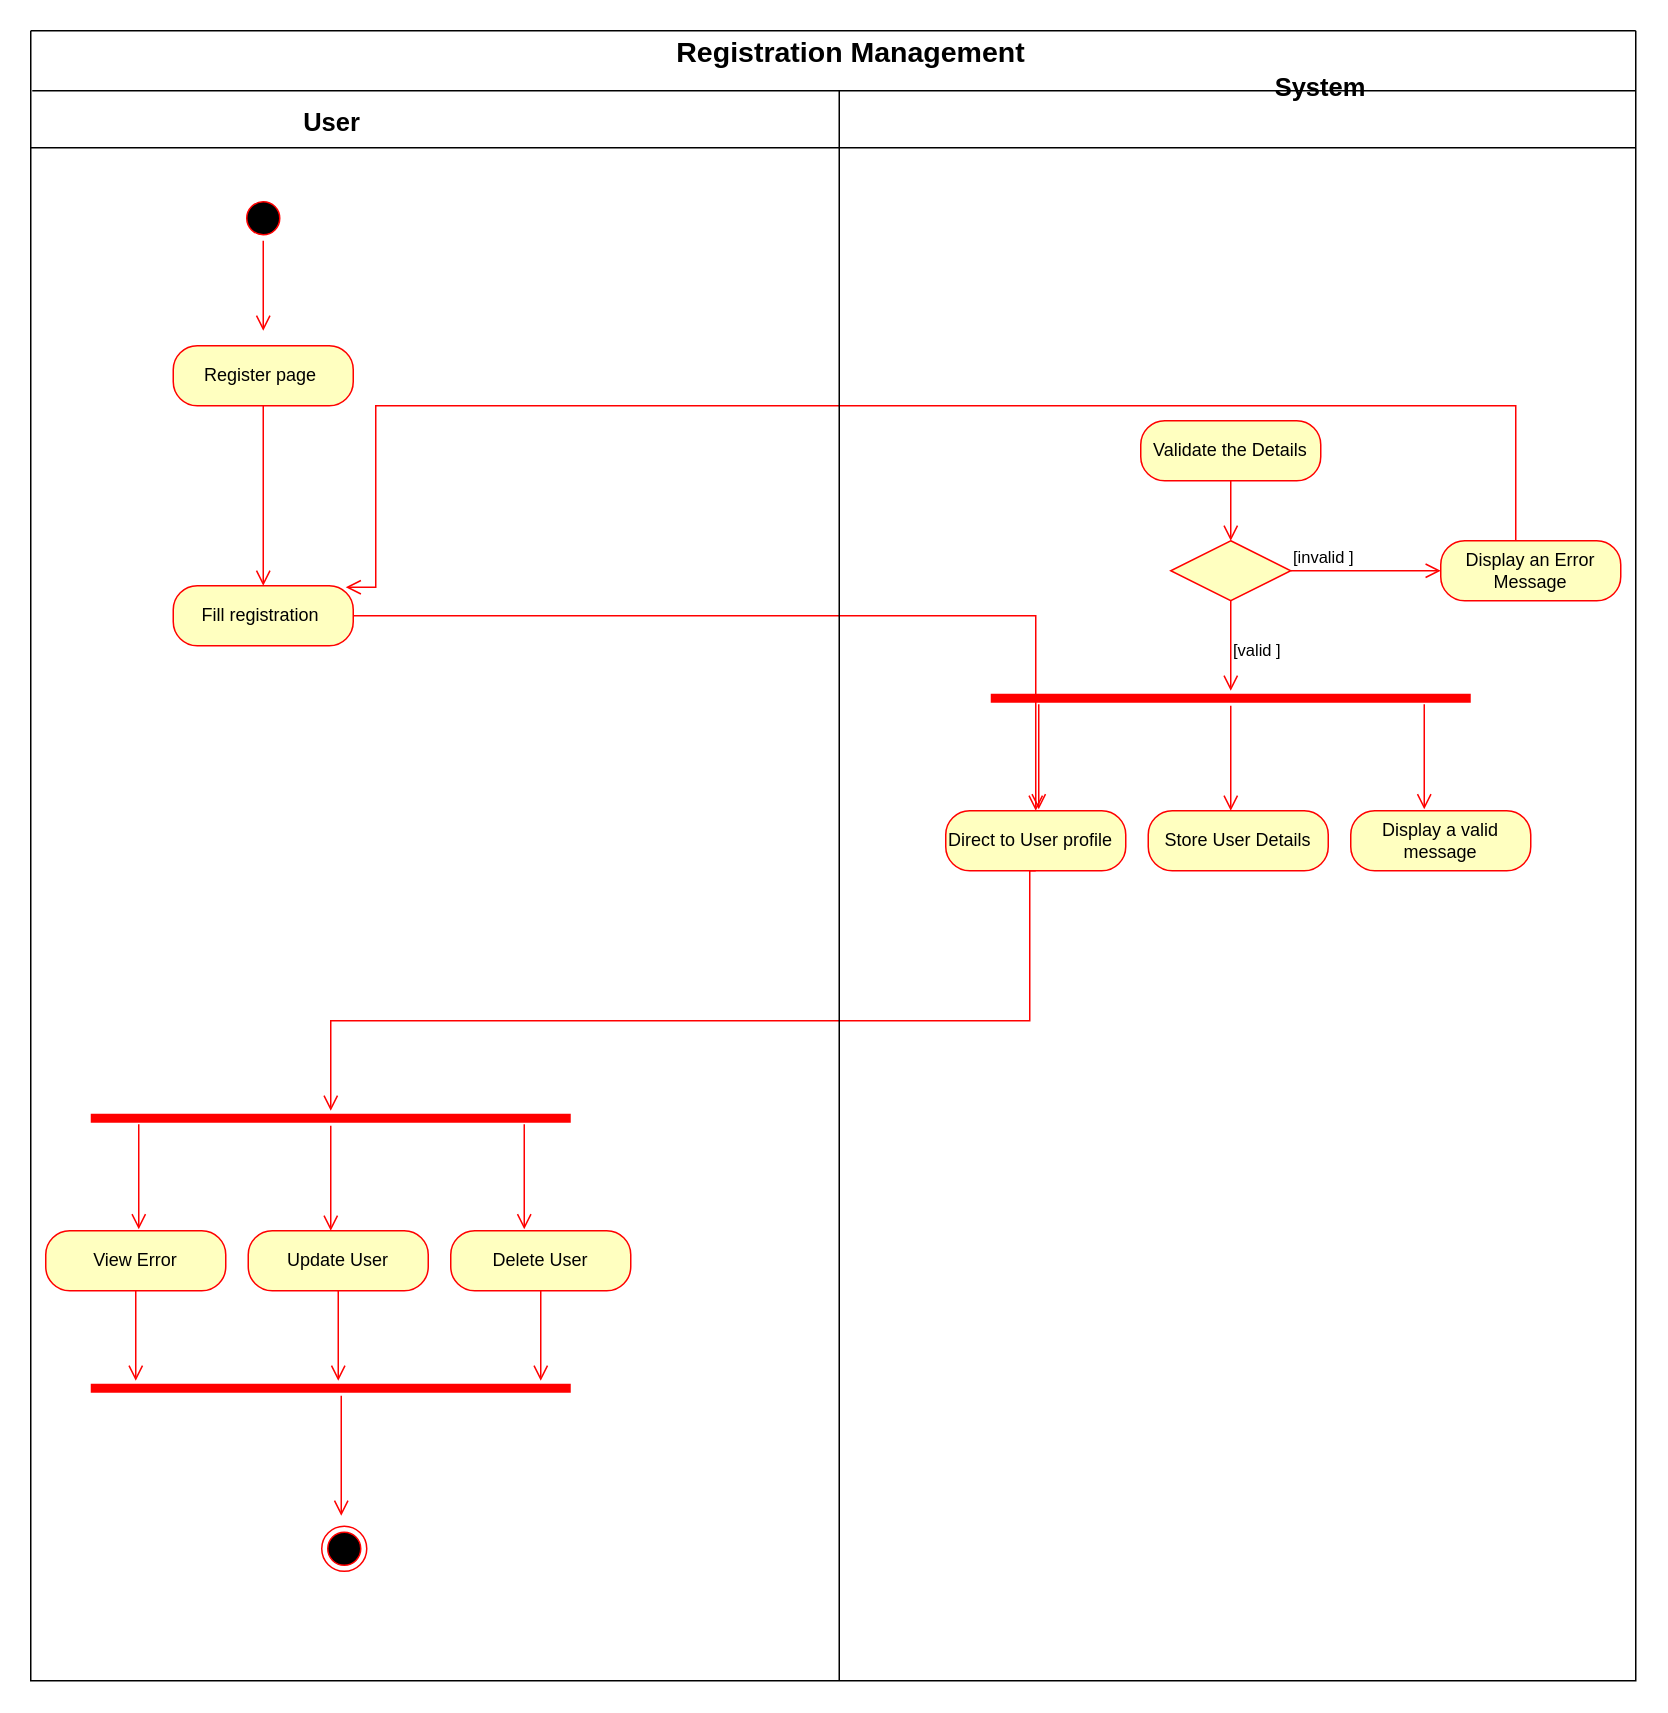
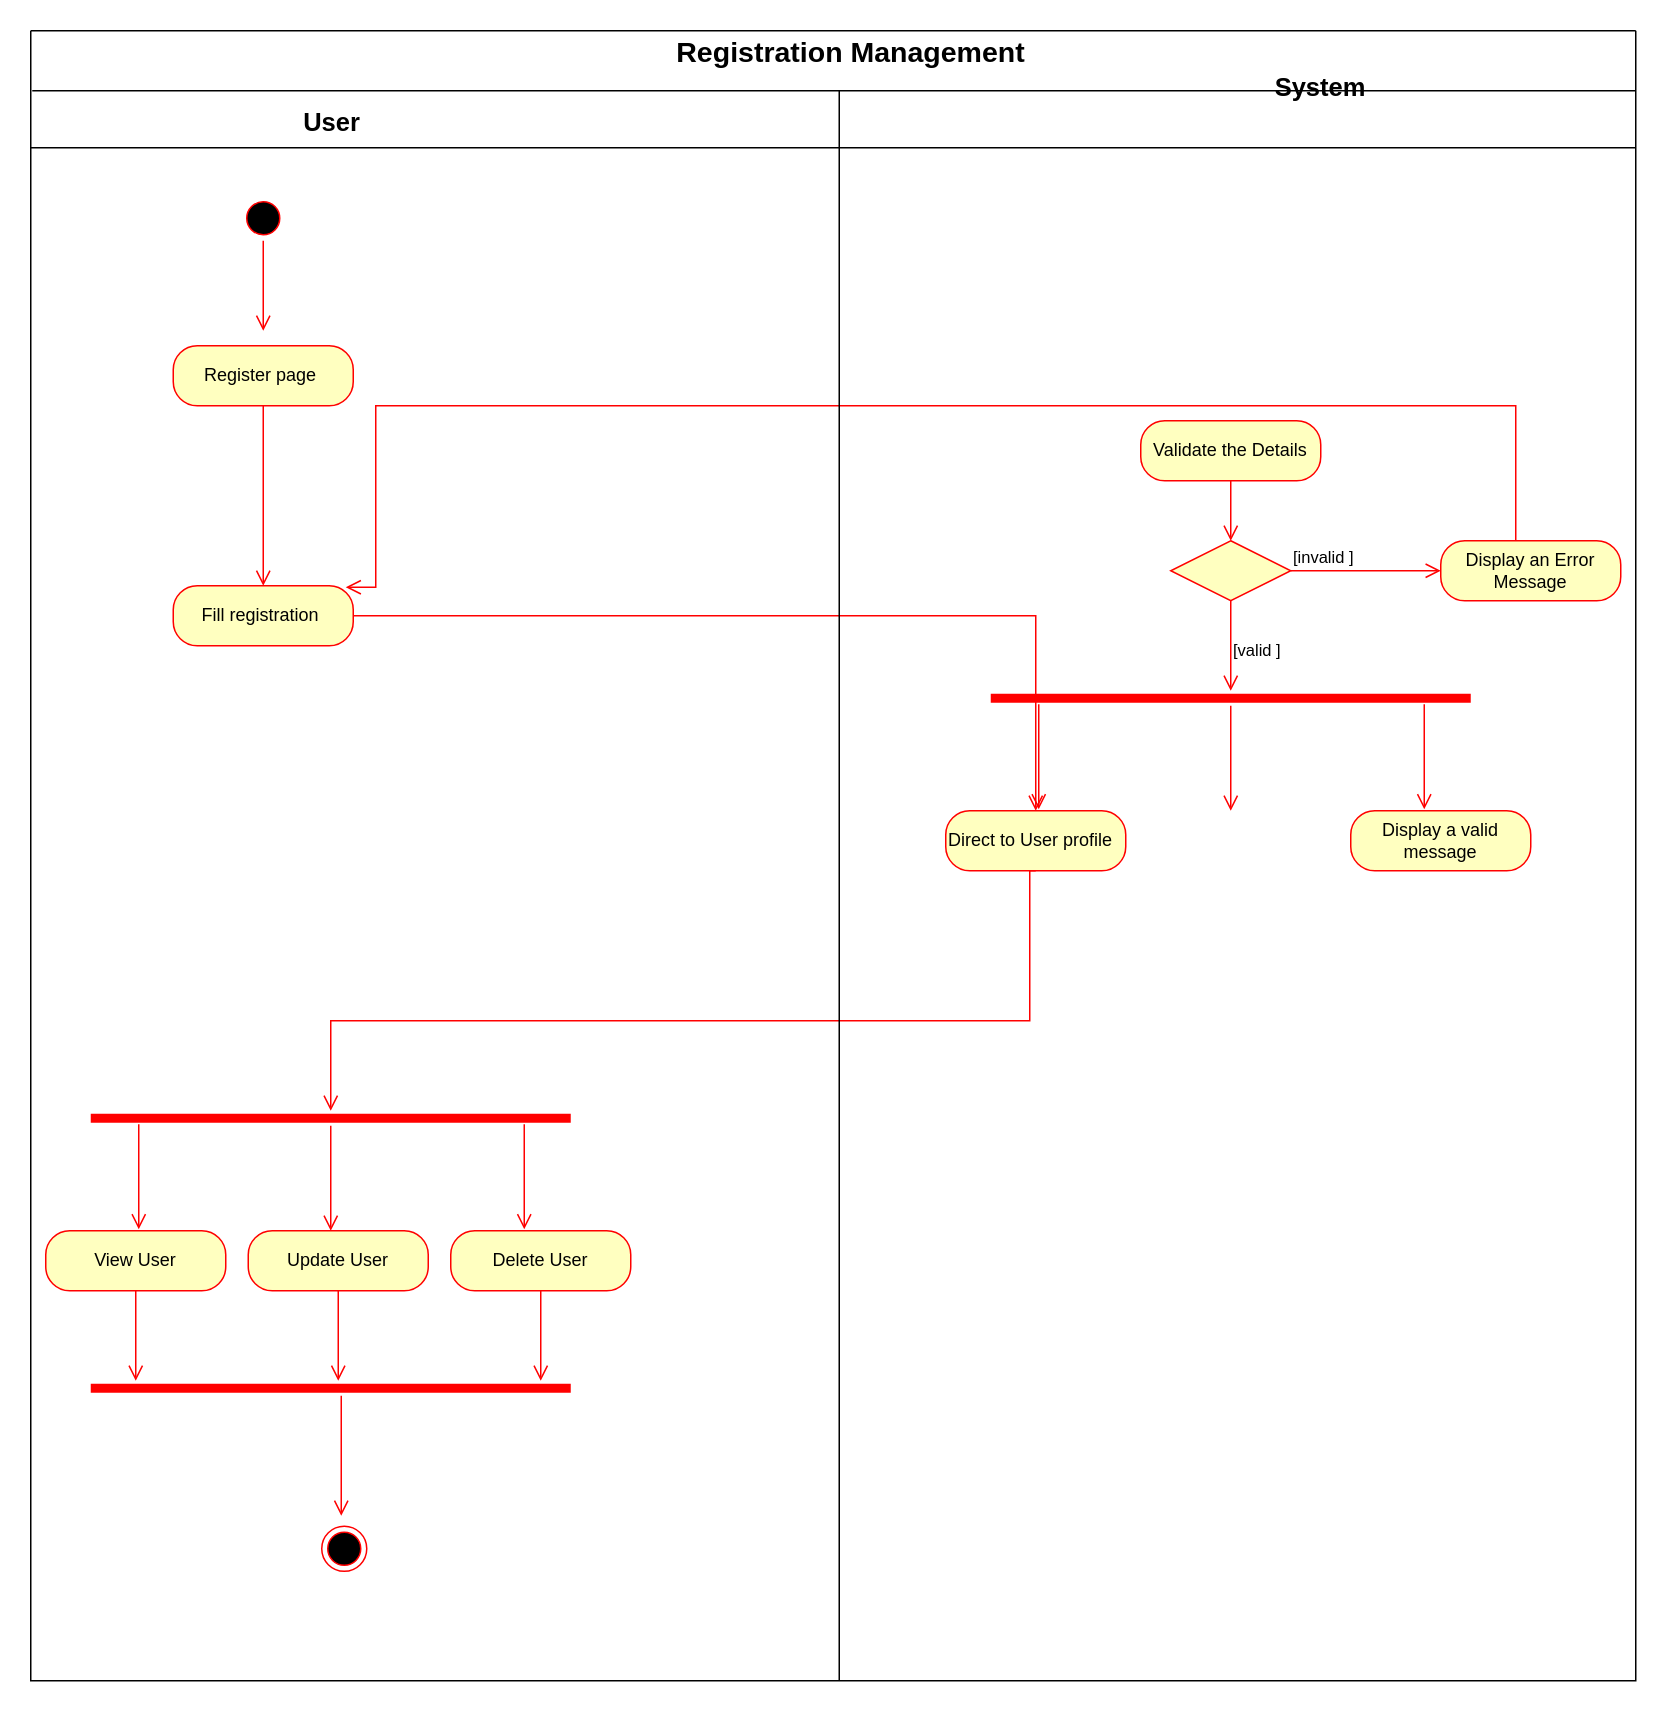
- <mxCell id="34" value="Store User Details" style="rounded=1;whiteSpace=wrap;html=1;arcSize=40;fontColor=#000000;fillColor=#ffffc0;strokeColor=#ff0000;" parent="22" vertex="1"><mxGeometry x="745" y="520" width="120" height="40" as="geometry" /></mxCell>
- <mxCell id="11" value="View Error" style="rounded=1;whiteSpace=wrap;html=1;arcSize=40;fontColor=#000000;fillColor=#ffffc0;strokeColor=#ff0000;" parent="1" vertex="1"><mxGeometry x="30" y="820" width="120" height="40" as="geometry" /></mxCell>
+ <mxCell id="11" value="View User" style="rounded=1;whiteSpace=wrap;html=1;arcSize=40;fontColor=#000000;fillColor=#ffffc0;strokeColor=#ff0000;" parent="1" vertex="1"><mxGeometry x="30" y="820" width="120" height="40" as="geometry" /></mxCell>
